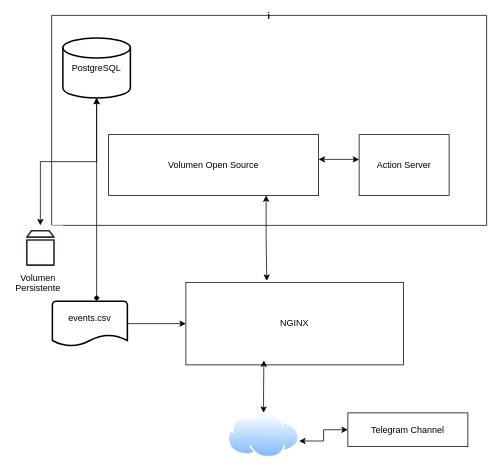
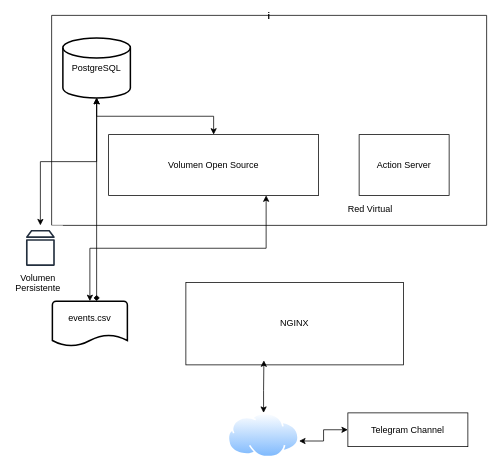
+ <mxCell id="15" style="edgeStyle=orthogonalEdgeStyle;rounded=0;orthogonalLoop=1;jettySize=auto;html=1;entryX=0.5;entryY=1;entryDx=0;entryDy=0;entryPerimeter=0;startArrow=classic;startFill=1;" edge="1" parent="7" source="8" target="14"><mxGeometry relative="1" as="geometry" /></mxCell>
- <mxCell id="11" style="edgeStyle=orthogonalEdgeStyle;rounded=0;orthogonalLoop=1;jettySize=auto;html=1;entryX=1;entryY=0.407;entryDx=0;entryDy=0;entryPerimeter=0;startArrow=classic;startFill=1;" edge="1" parent="7" source="10" target="8"><mxGeometry relative="1" as="geometry"><Array as="points"><mxPoint x="370" y="192" /><mxPoint x="370" y="192" /></Array></mxGeometry></mxCell>
+ <mxCell id="13" value="&lt;div&gt;Red Virtual&lt;/div&gt;&lt;div&gt;&lt;br&gt;&lt;/div&gt;" style="text;html=1;strokeColor=none;fillColor=none;align=center;verticalAlign=middle;whiteSpace=wrap;rounded=0;" vertex="1" parent="7"><mxGeometry x="380" y="250" width="90" height="30" as="geometry" /></mxCell>
- <mxCell id="22" style="edgeStyle=orthogonalEdgeStyle;rounded=0;orthogonalLoop=1;jettySize=auto;html=1;exitX=0.75;exitY=1;exitDx=0;exitDy=0;entryX=0.372;entryY=-0.018;entryDx=0;entryDy=0;entryPerimeter=0;startArrow=classic;startFill=1;" edge="1" parent="1" source="8" target="2"><mxGeometry relative="1" as="geometry" /></mxCell>
+ <mxCell id="22" style="edgeStyle=orthogonalEdgeStyle;rounded=0;orthogonalLoop=1;jettySize=auto;html=1;exitX=0.75;exitY=1;exitDx=0;exitDy=0;startArrow=classic;startFill=1;" edge="1" parent="1" source="8" target="21"><mxGeometry relative="1" as="geometry" /></mxCell>
- <mxCell id="20" value="" style="edgeStyle=orthogonalEdgeStyle;rounded=0;orthogonalLoop=1;jettySize=auto;html=1;startArrow=none;startFill=0;" edge="1" parent="1" source="21" target="2"><mxGeometry relative="1" as="geometry" /></mxCell>
